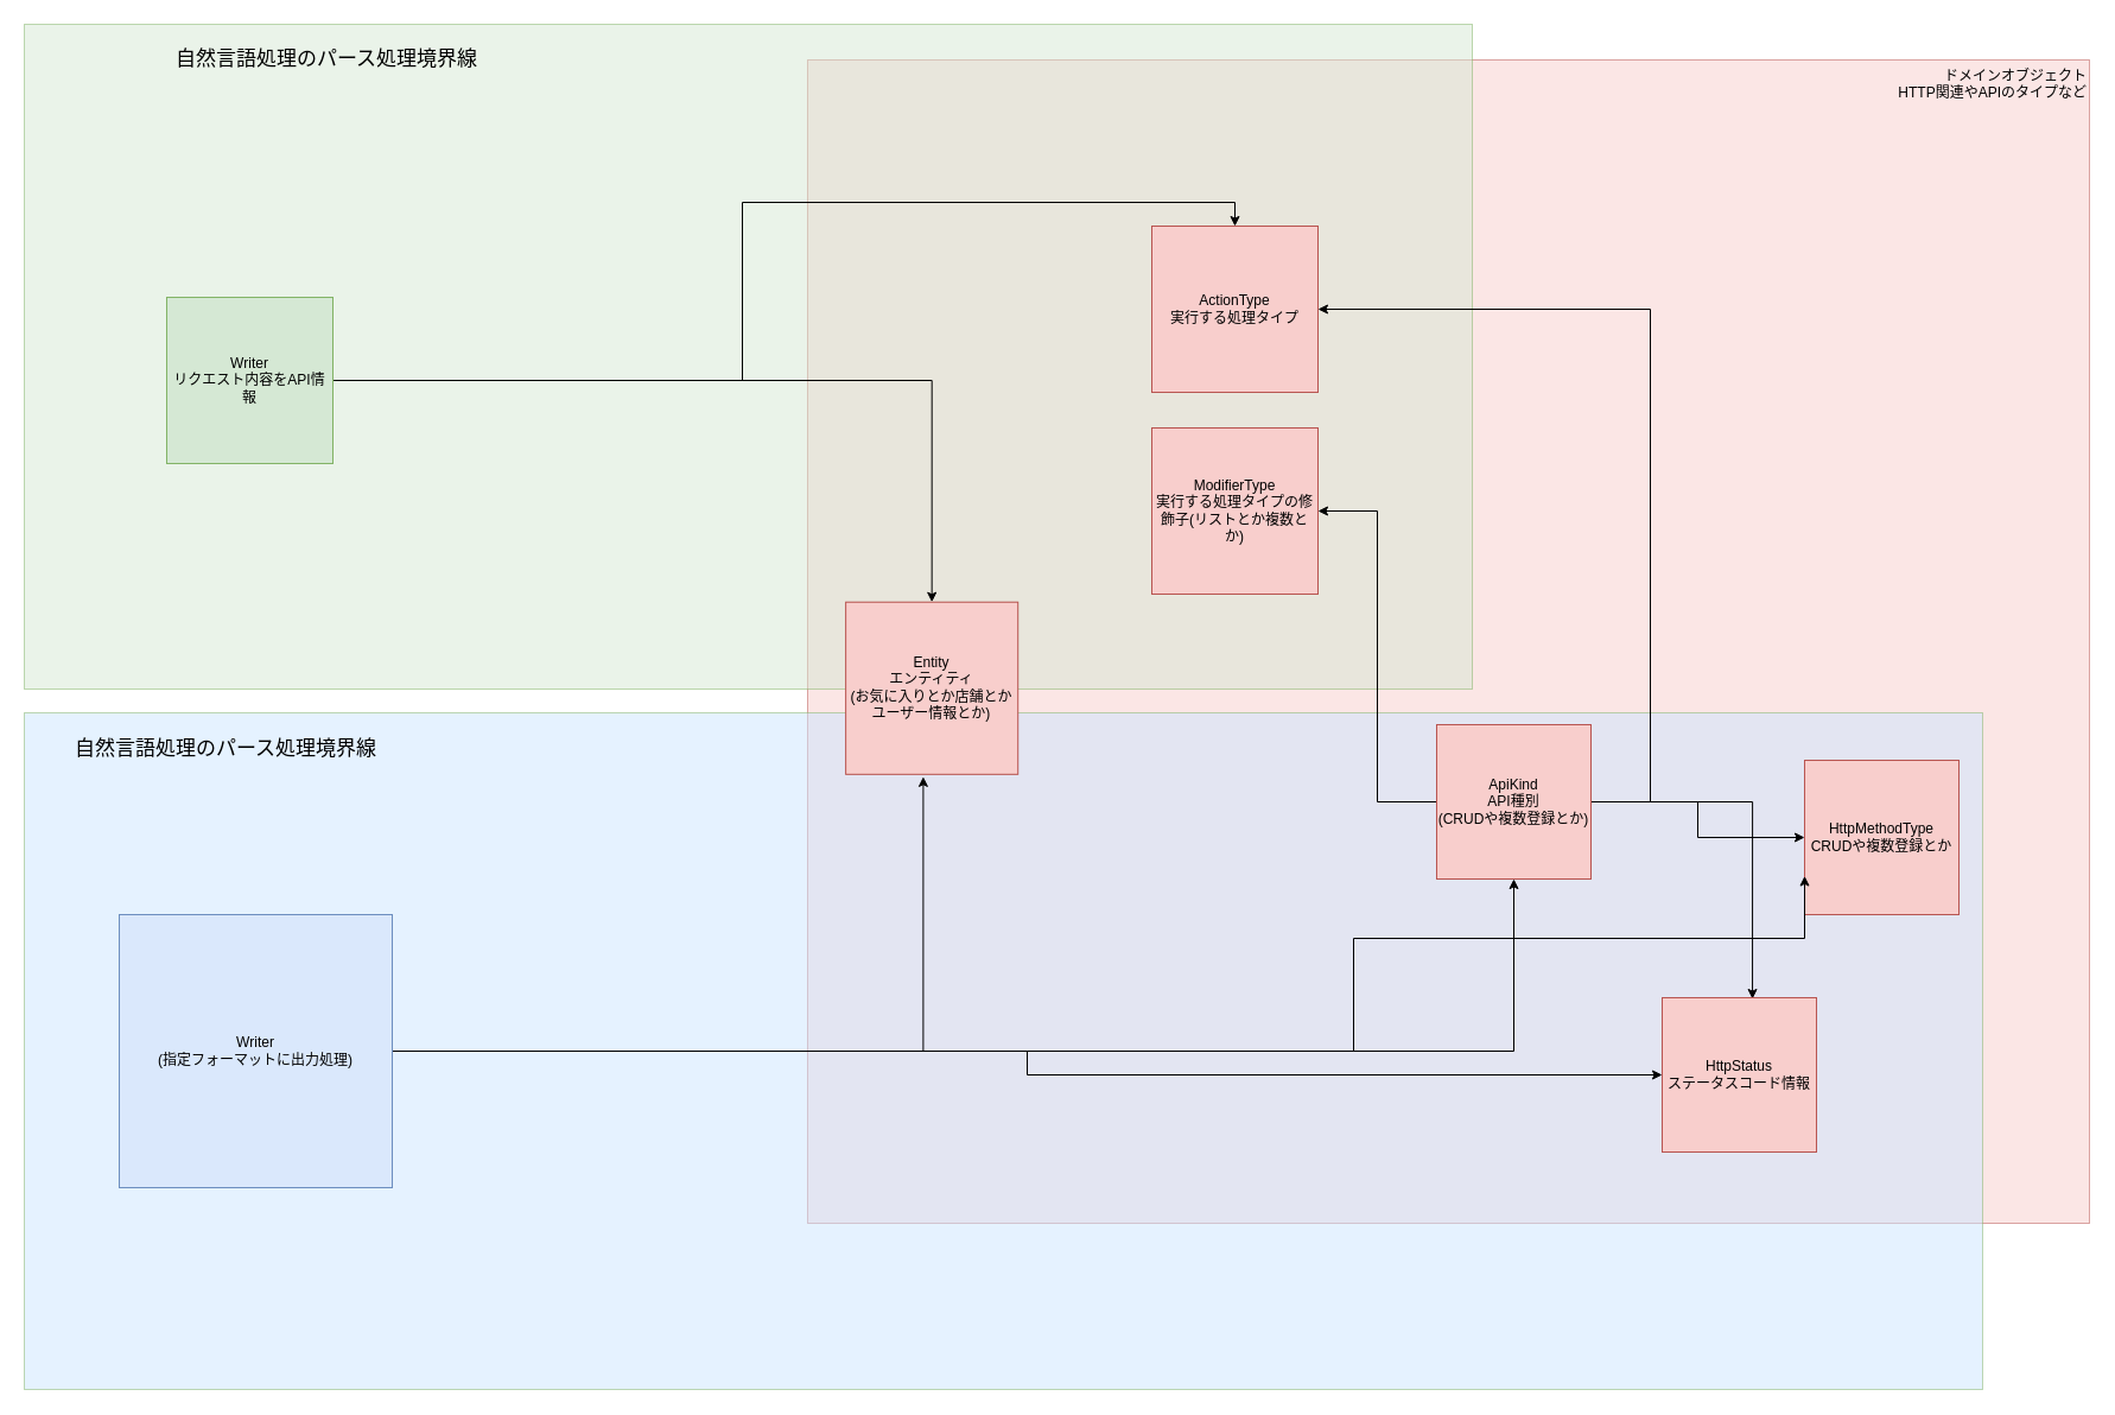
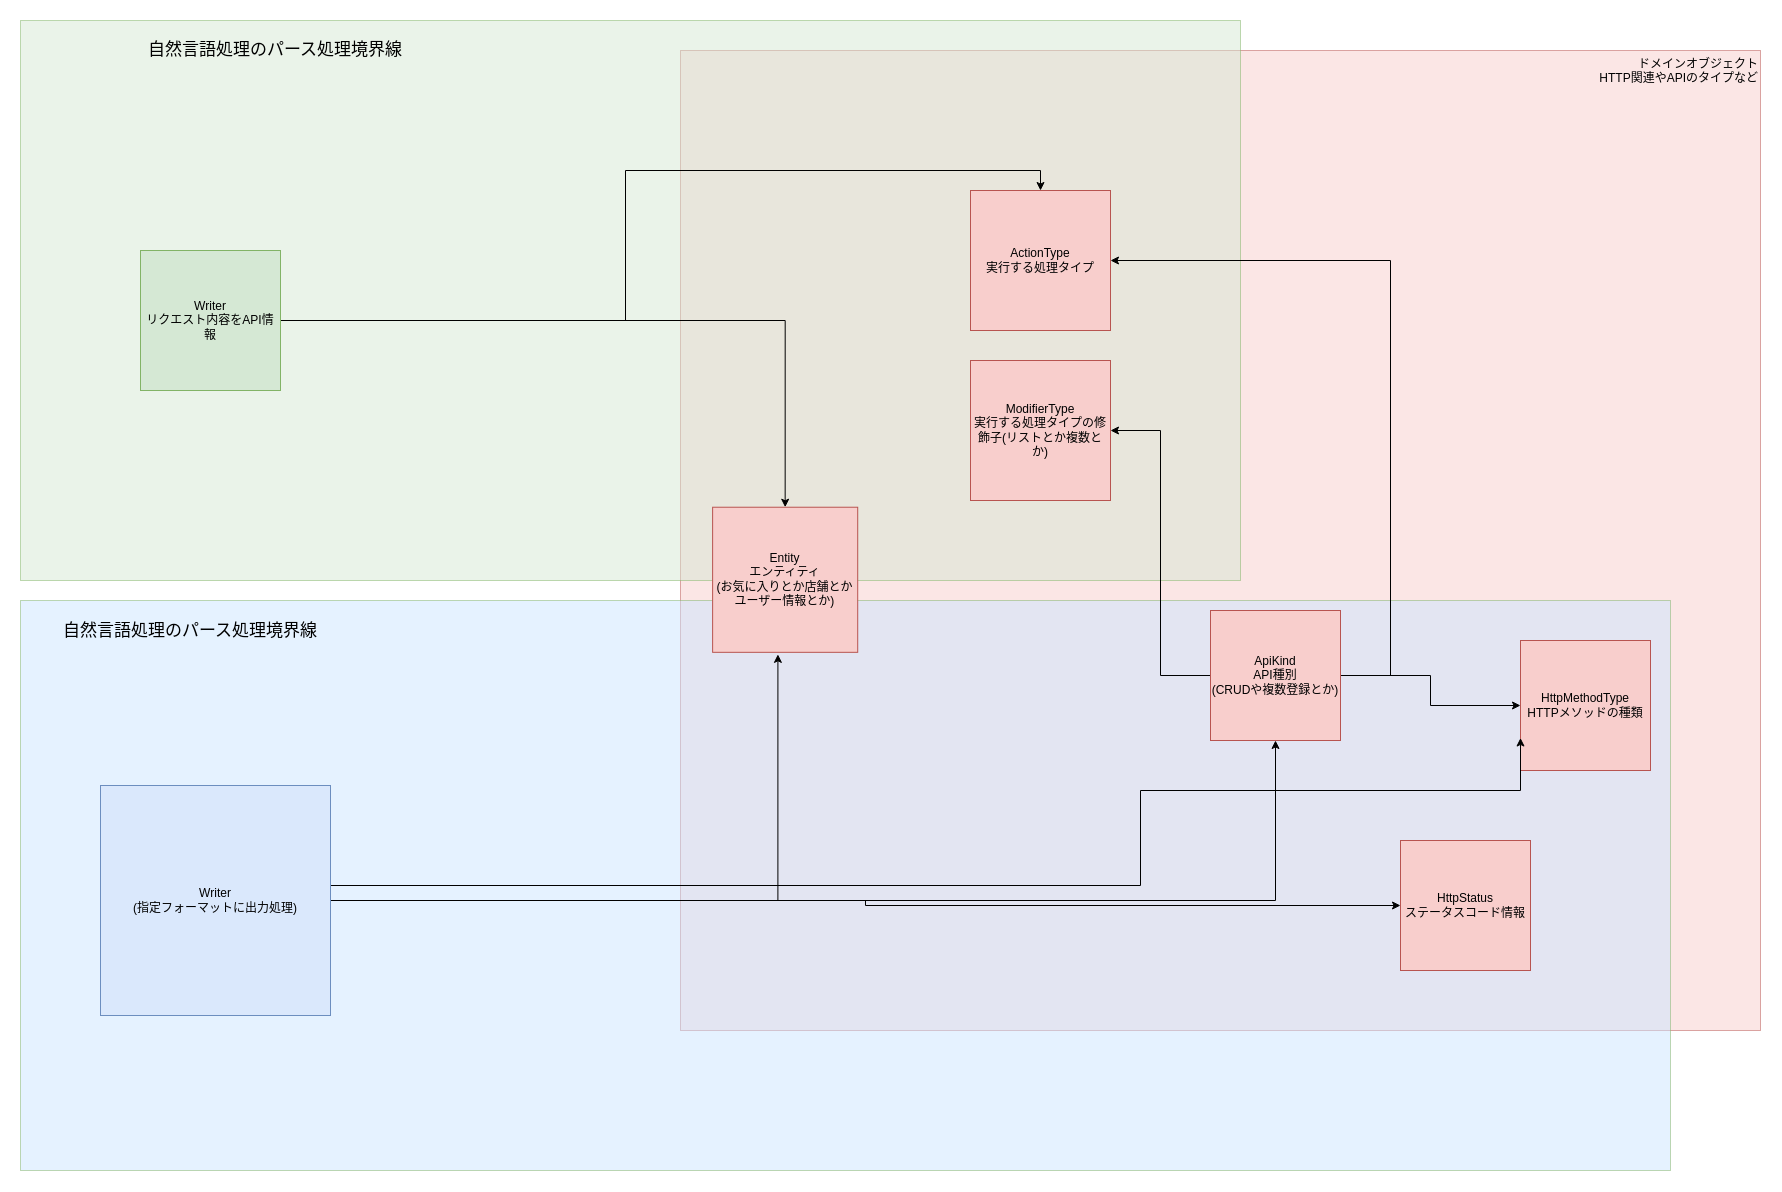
- <mxCell id="12" value="HttpMethodType&lt;br&gt;CRUDや複数登録とか" style="whiteSpace=wrap;html=1;aspect=fixed;fillColor=#f8cecc;strokeColor=#b85450;" parent="1" vertex="1"><mxGeometry x="1520" y="640" width="130" height="130" as="geometry" /></mxCell>
+ <mxCell id="12" value="HttpMethodType&lt;br&gt;HTTPメソッドの種類" style="whiteSpace=wrap;html=1;aspect=fixed;fillColor=#f8cecc;strokeColor=#b85450;" parent="1" vertex="1"><mxGeometry x="1520" y="640" width="130" height="130" as="geometry" /></mxCell>
- <mxCell id="7" style="edgeStyle=orthogonalEdgeStyle;rounded=0;orthogonalLoop=1;jettySize=auto;html=1;entryX=0.585;entryY=0.008;entryDx=0;entryDy=0;entryPerimeter=0;" parent="1" source="10" target="11" edge="1"><mxGeometry relative="1" as="geometry" /></mxCell>
- <mxCell id="20" value="Writer&lt;br&gt;(指定フォーマットに出力処理)" style="whiteSpace=wrap;html=1;aspect=fixed;fillColor=#dae8fc;strokeColor=#6c8ebf;" parent="1" vertex="1"><mxGeometry x="100" y="770" width="230" height="230" as="geometry" /></mxCell>
+ <mxCell id="20" value="Writer&lt;br&gt;(指定フォーマットに出力処理)" style="whiteSpace=wrap;html=1;aspect=fixed;fillColor=#dae8fc;strokeColor=#6c8ebf;" parent="1" vertex="1"><mxGeometry x="100" y="785" width="230" height="230" as="geometry" /></mxCell>
